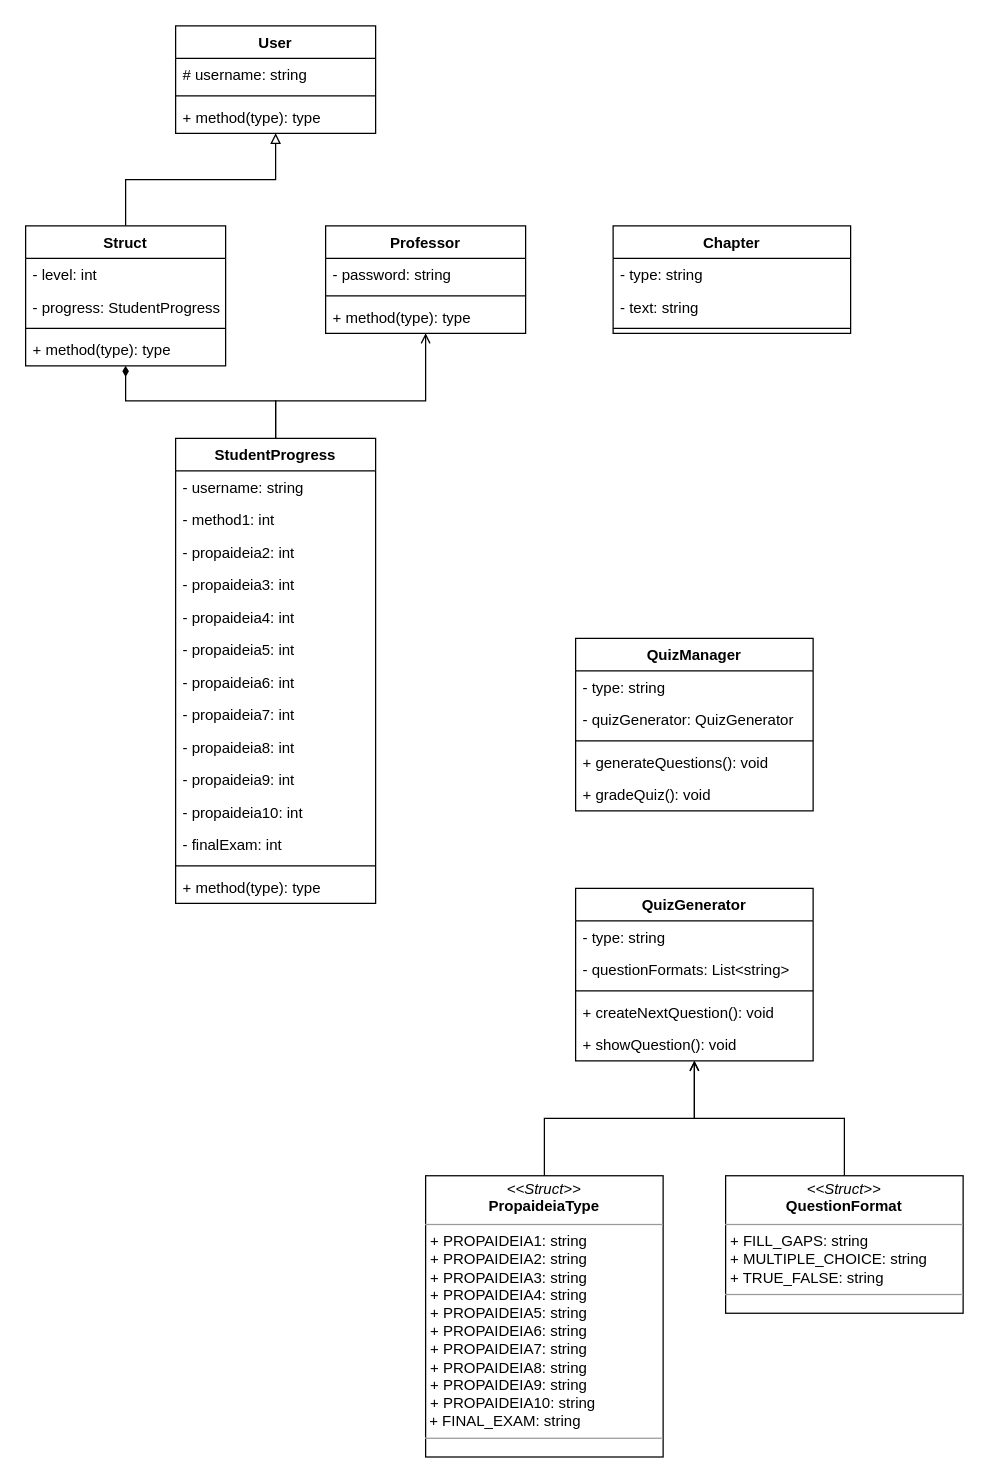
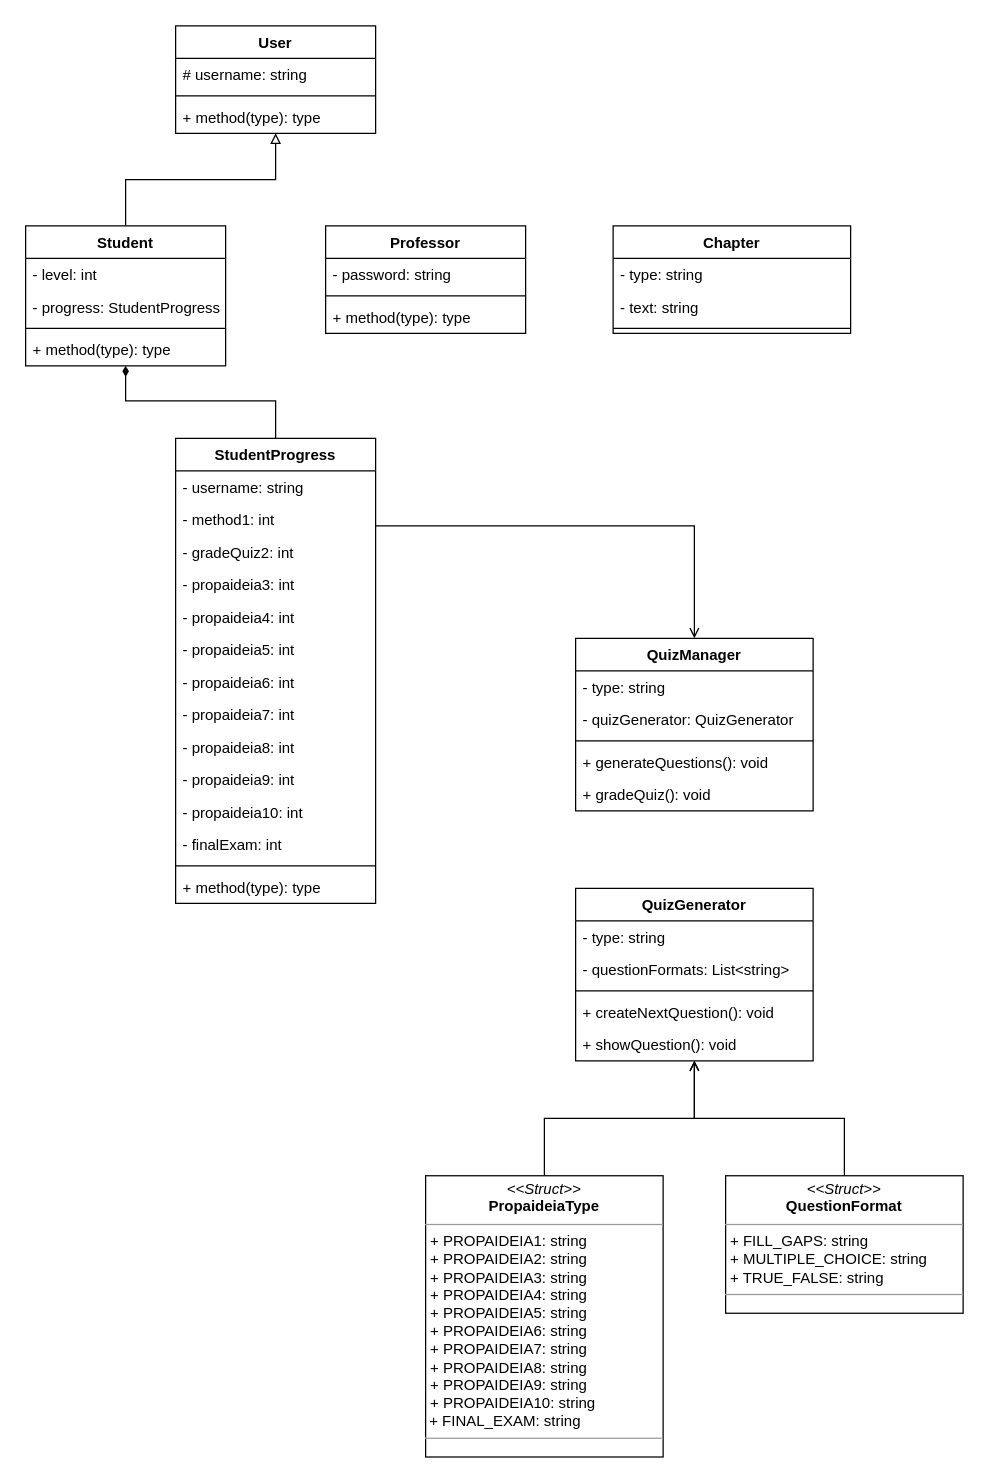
- <mxCell id="9" value="Struct" style="swimlane;fontStyle=1;align=center;verticalAlign=top;childLayout=stackLayout;horizontal=1;startSize=26;horizontalStack=0;resizeParent=1;resizeParentMax=0;resizeLast=0;collapsible=1;marginBottom=0;" vertex="1" parent="1"><mxGeometry x="20" y="180" width="160" height="112" as="geometry" /></mxCell>
+ <mxCell id="9" value="Student" style="swimlane;fontStyle=1;align=center;verticalAlign=top;childLayout=stackLayout;horizontal=1;startSize=26;horizontalStack=0;resizeParent=1;resizeParentMax=0;resizeLast=0;collapsible=1;marginBottom=0;" vertex="1" parent="1"><mxGeometry x="20" y="180" width="160" height="112" as="geometry" /></mxCell>
- <mxCell id="4" style="edgeStyle=orthogonalEdgeStyle;rounded=0;orthogonalLoop=1;jettySize=auto;html=1;exitX=0.5;exitY=0;exitDx=0;exitDy=0;endArrow=open;endFill=0;" edge="1" parent="1" source="18" target="14"><mxGeometry relative="1" as="geometry"><Array as="points"><mxPoint x="220" y="320" /><mxPoint x="340" y="320" /></Array></mxGeometry></mxCell>
+ <mxCell id="43" style="edgeStyle=orthogonalEdgeStyle;rounded=0;orthogonalLoop=1;jettySize=auto;html=1;exitX=0.5;exitY=0;exitDx=0;exitDy=0;endArrow=none;endFill=0;startArrow=open;startFill=0;" edge="1" parent="1" source="44" target="18"><mxGeometry relative="1" as="geometry"><Array as="points"><mxPoint x="555" y="420" /></Array></mxGeometry></mxCell>
- <mxCell id="21" value="- propaideia2: int" style="text;strokeColor=none;fillColor=none;align=left;verticalAlign=top;spacingLeft=4;spacingRight=4;overflow=hidden;rotatable=0;points=[[0,0.5],[1,0.5]];portConstraint=eastwest;" vertex="1" parent="18"><mxGeometry y="78" width="160" height="26" as="geometry" /></mxCell>
+ <mxCell id="21" value="- gradeQuiz2: int" style="text;strokeColor=none;fillColor=none;align=left;verticalAlign=top;spacingLeft=4;spacingRight=4;overflow=hidden;rotatable=0;points=[[0,0.5],[1,0.5]];portConstraint=eastwest;" vertex="1" parent="18"><mxGeometry y="78" width="160" height="26" as="geometry" /></mxCell>
